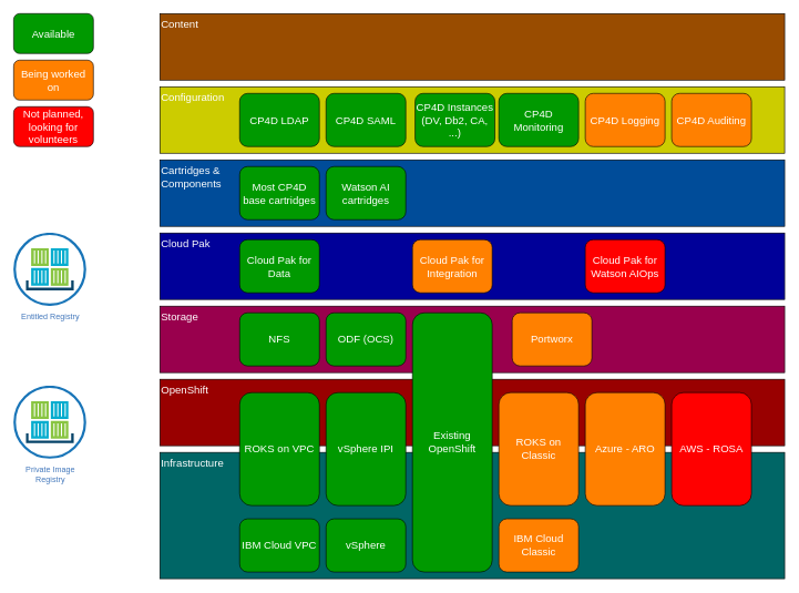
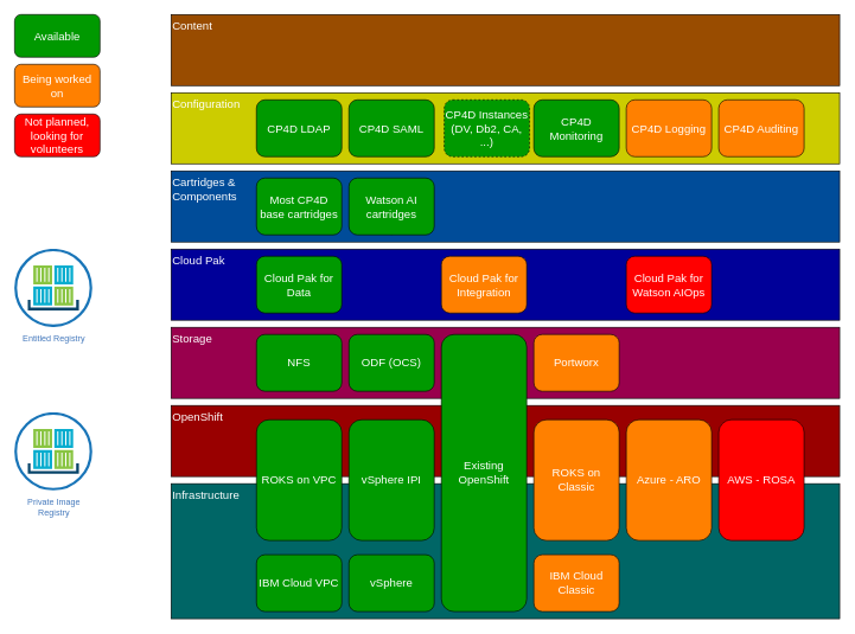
- <mxCell id="40" value="CP4D Instances (DV, Db2, CA, ...)" style="rounded=1;whiteSpace=wrap;html=1;fontSize=16;fontColor=#FFFFFF;fillColor=#009900;align=center;verticalAlign=middle;" parent="37" vertex="1"><mxGeometry x="624" y="140" width="120" height="80" as="geometry" /></mxCell>
+ <mxCell id="40" value="CP4D Instances (DV, Db2, CA, ...)" style="rounded=1;whiteSpace=wrap;html=1;fontSize=16;fontColor=#FFFFFF;fillColor=#009900;align=center;verticalAlign=middle;dashed=1;" parent="37" vertex="1"><mxGeometry x="624" y="140" width="120" height="80" as="geometry" /></mxCell>
- <mxCell id="28" value="Portworx" style="rounded=1;whiteSpace=wrap;html=1;fontSize=16;fontColor=#FFFFFF;fillColor=#FF8000;align=center;verticalAlign=middle;" parent="25" vertex="1"><mxGeometry x="770" y="470" width="120" height="80" as="geometry" /></mxCell>
+ <mxCell id="28" value="Portworx" style="rounded=1;whiteSpace=wrap;html=1;fontSize=16;fontColor=#FFFFFF;fillColor=#FF8000;align=center;verticalAlign=middle;" parent="25" vertex="1"><mxGeometry x="750" y="470" width="120" height="80" as="geometry" /></mxCell>
